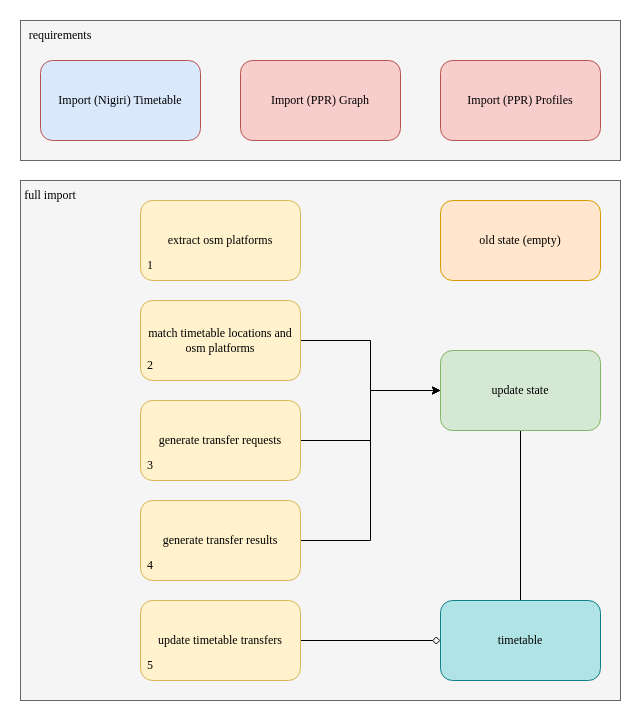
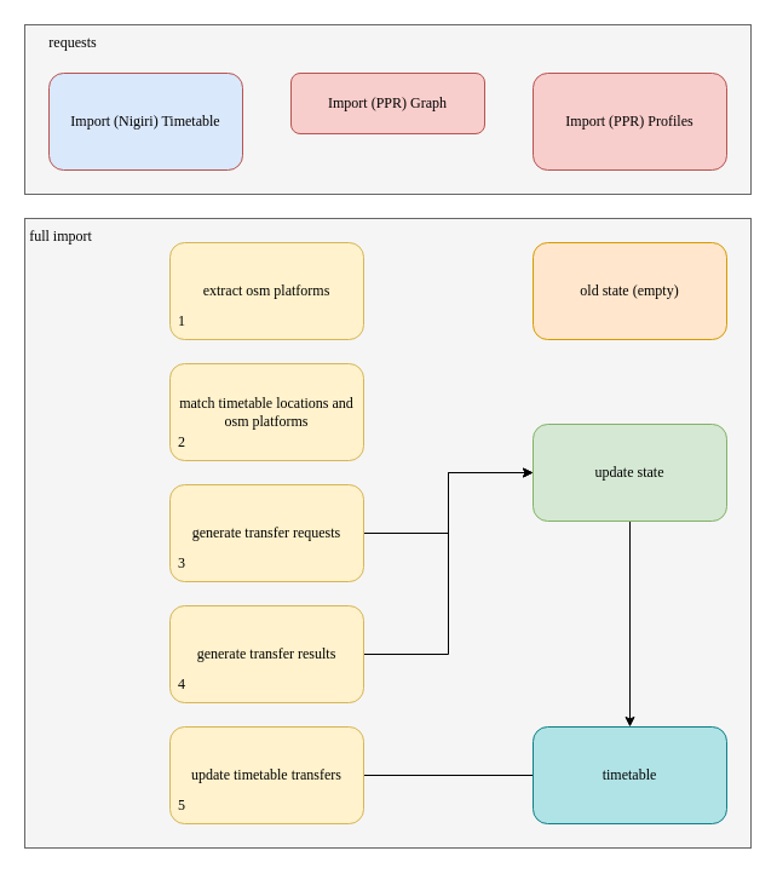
- <mxCell id="5" value="requirements" style="text;html=1;strokeColor=none;fillColor=none;align=center;verticalAlign=middle;whiteSpace=wrap;rounded=0;fontFamily=Calibri Light;" parent="1" vertex="1"><mxGeometry x="20" y="20" width="80" height="30" as="geometry" /></mxCell>
+ <mxCell id="5" value="requests" style="text;html=1;strokeColor=none;fillColor=none;align=center;verticalAlign=middle;whiteSpace=wrap;rounded=0;fontFamily=Calibri Light;" parent="1" vertex="1"><mxGeometry x="20" y="20" width="80" height="30" as="geometry" /></mxCell>
- <mxCell id="4" value="Import (PPR) Graph" style="rounded=1;whiteSpace=wrap;html=1;fillColor=#f8cecc;strokeColor=#b85450;fontFamily=Calibri Light;" parent="1" vertex="1"><mxGeometry x="240" y="60" width="160" height="80" as="geometry" /></mxCell>
+ <mxCell id="4" value="Import (PPR) Graph" style="rounded=1;whiteSpace=wrap;html=1;fillColor=#f8cecc;strokeColor=#b85450;fontFamily=Calibri Light;" parent="1" vertex="1"><mxGeometry x="240" y="60" width="160" height="50" as="geometry" /></mxCell>
- <mxCell id="11" style="edgeStyle=orthogonalEdgeStyle;rounded=0;orthogonalLoop=1;jettySize=auto;html=1;exitX=1;exitY=0.5;exitDx=0;exitDy=0;fontFamily=Calibri Light;entryX=0;entryY=0.5;entryDx=0;entryDy=0;" parent="1" source="12" target="8" edge="1"><mxGeometry relative="1" as="geometry"><mxPoint x="440" y="339.793" as="targetPoint" /></mxGeometry></mxCell>
- <mxCell id="7" style="edgeStyle=orthogonalEdgeStyle;rounded=0;orthogonalLoop=1;jettySize=auto;html=1;exitX=0.5;exitY=1;exitDx=0;exitDy=0;entryX=0.5;entryY=0;entryDx=0;entryDy=0;fontFamily=Calibri Light;endArrow=none;" parent="1" source="8" target="19" edge="1"><mxGeometry relative="1" as="geometry" /></mxCell>
+ <mxCell id="7" style="edgeStyle=orthogonalEdgeStyle;rounded=0;orthogonalLoop=1;jettySize=auto;html=1;exitX=0.5;exitY=1;exitDx=0;exitDy=0;entryX=0.5;entryY=0;entryDx=0;entryDy=0;fontFamily=Calibri Light;" parent="1" source="8" target="19" edge="1"><mxGeometry relative="1" as="geometry" /></mxCell>
- <mxCell id="17" style="edgeStyle=orthogonalEdgeStyle;rounded=0;orthogonalLoop=1;jettySize=auto;html=1;exitX=1;exitY=0.5;exitDx=0;exitDy=0;entryX=0;entryY=0.5;entryDx=0;entryDy=0;endArrow=diamond;endFill=0;fontFamily=Calibri Light;" parent="1" source="18" target="19" edge="1"><mxGeometry relative="1" as="geometry" /></mxCell>
+ <mxCell id="17" style="edgeStyle=orthogonalEdgeStyle;rounded=0;orthogonalLoop=1;jettySize=auto;html=1;exitX=1;exitY=0.5;exitDx=0;exitDy=0;entryX=0;entryY=0.5;entryDx=0;entryDy=0;endArrow=none;endFill=0;fontFamily=Calibri Light;" parent="1" source="18" target="19" edge="1"><mxGeometry relative="1" as="geometry" /></mxCell>
